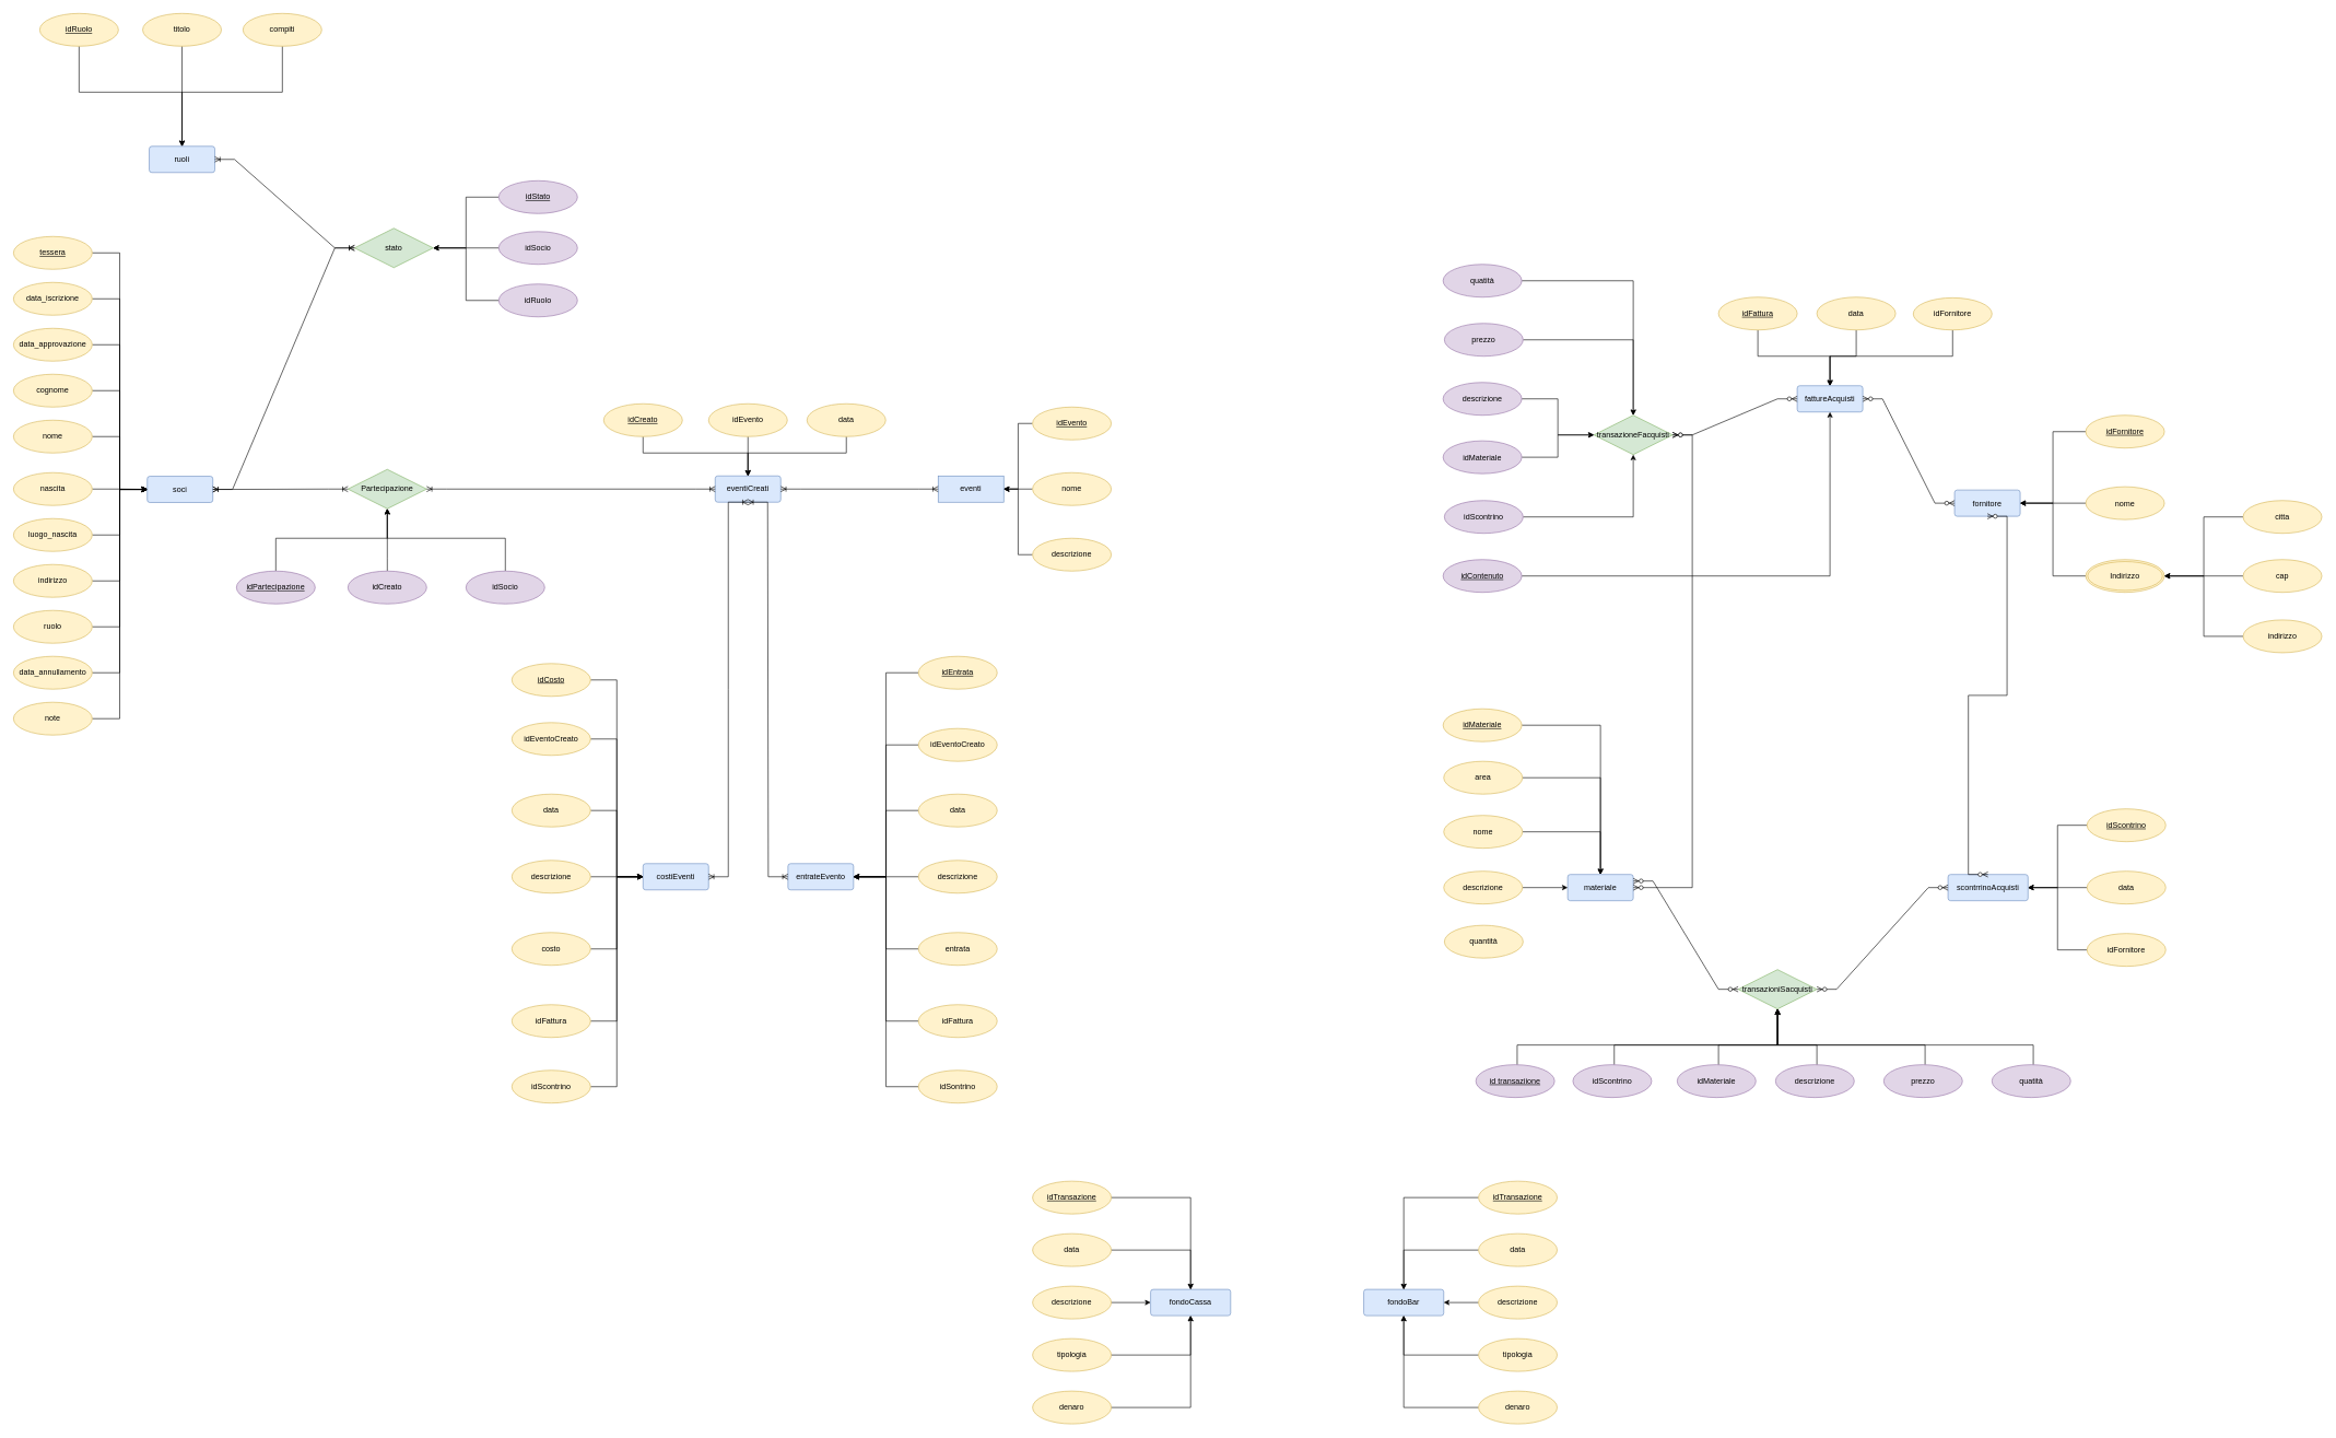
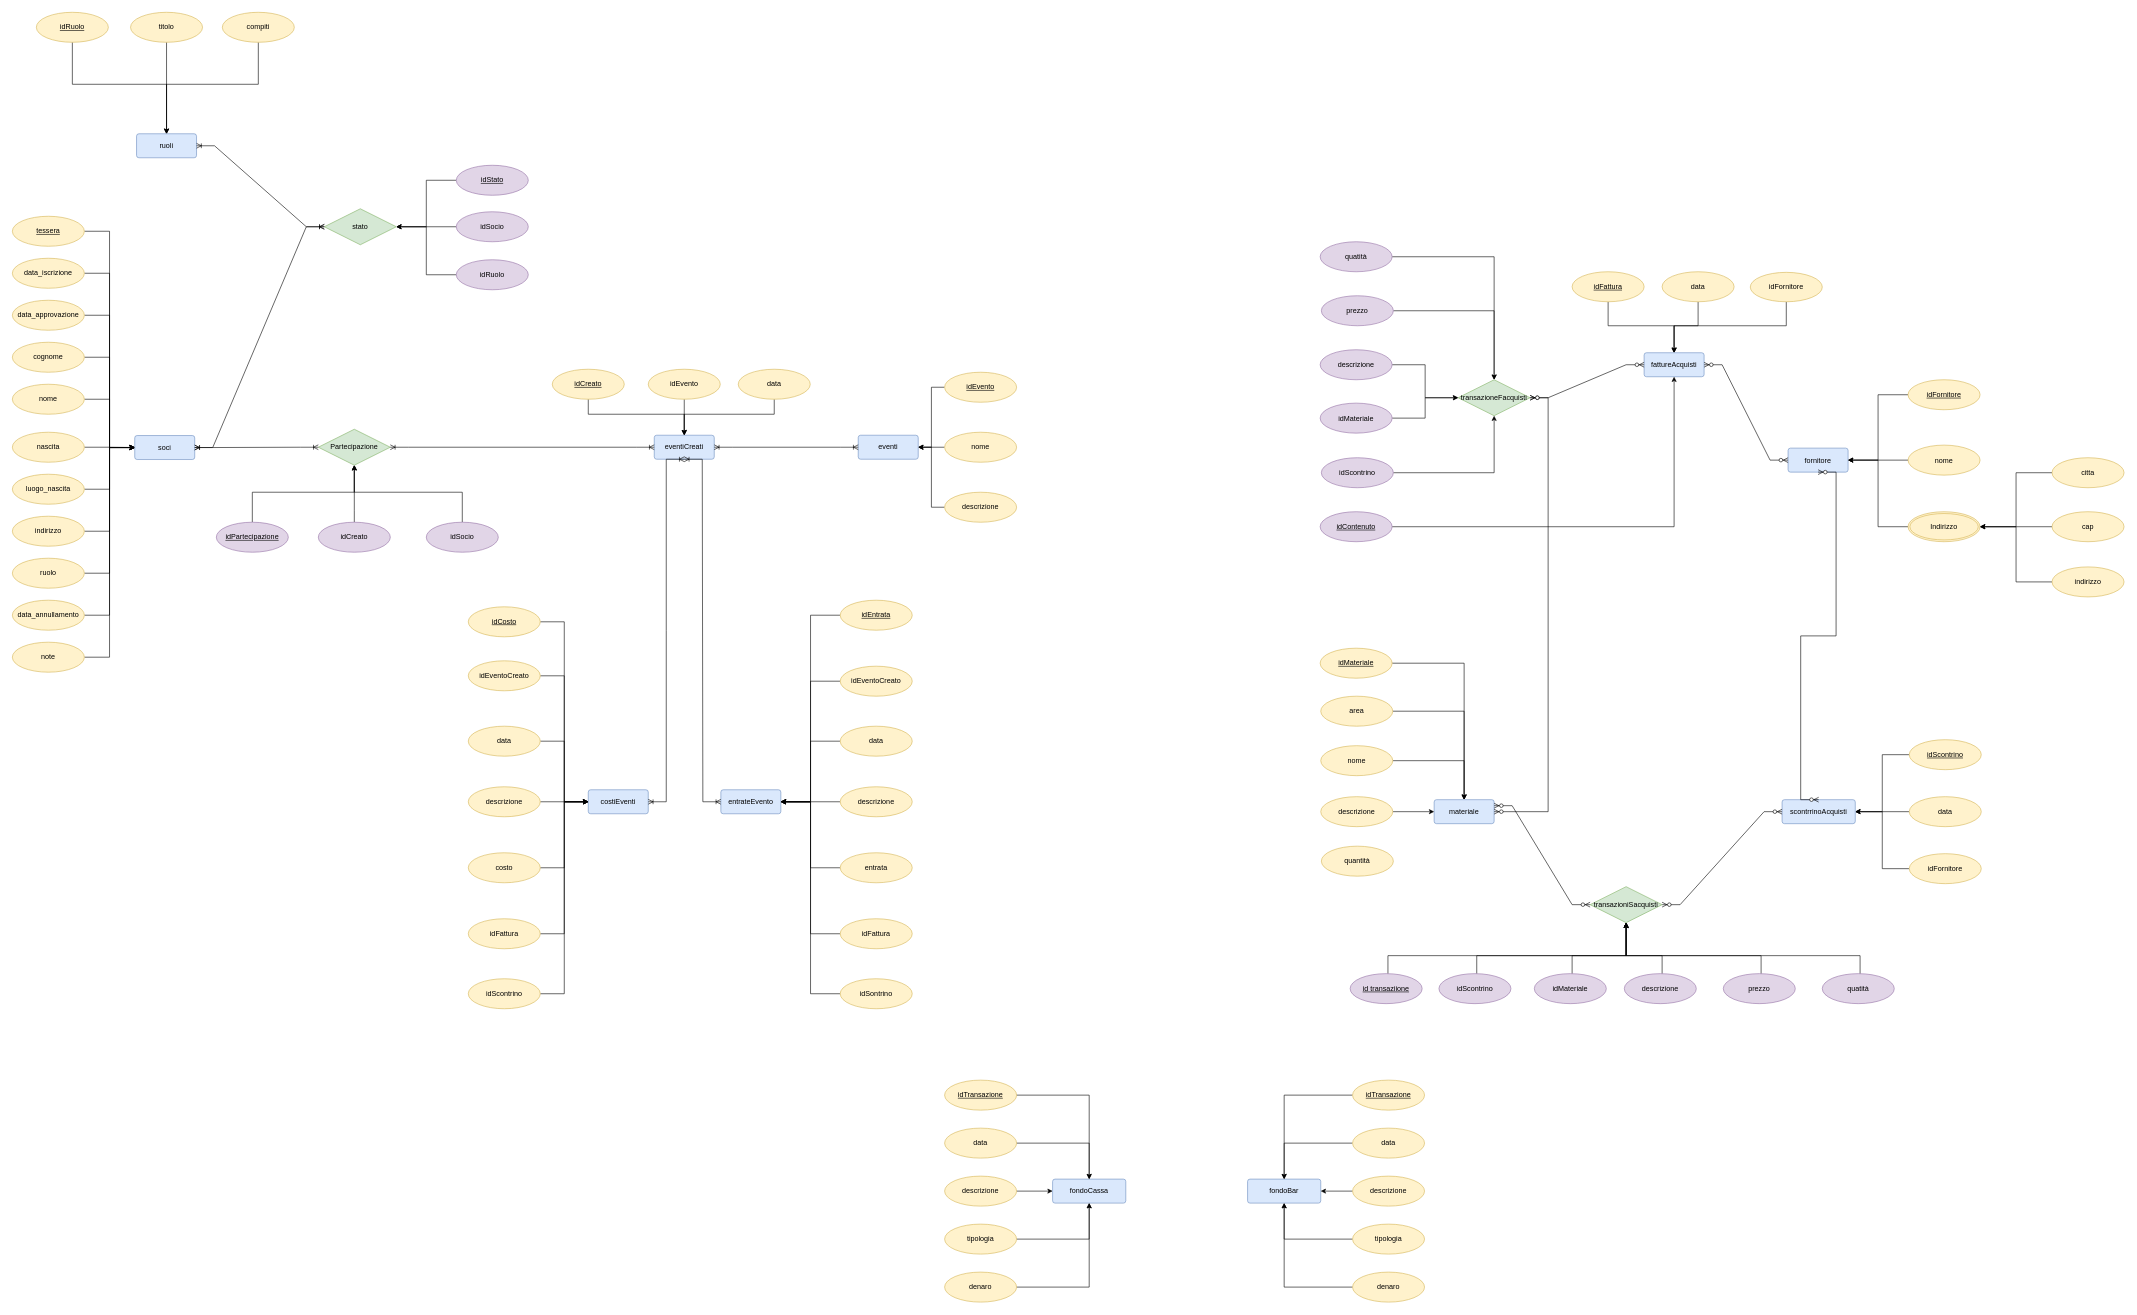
- <mxCell id="25" value="eventi" style="arcSize=10;whiteSpace=wrap;html=1;align=center;fillColor=#dae8fc;strokeColor=#6c8ebf;rounded=0;" parent="1" vertex="1"><mxGeometry x="1430" y="725" width="100" height="40" as="geometry" /></mxCell>
+ <mxCell id="25" value="eventi" style="rounded=1;arcSize=10;whiteSpace=wrap;html=1;align=center;fillColor=#dae8fc;strokeColor=#6c8ebf;" parent="1" vertex="1"><mxGeometry x="1430" y="725" width="100" height="40" as="geometry" /></mxCell>
